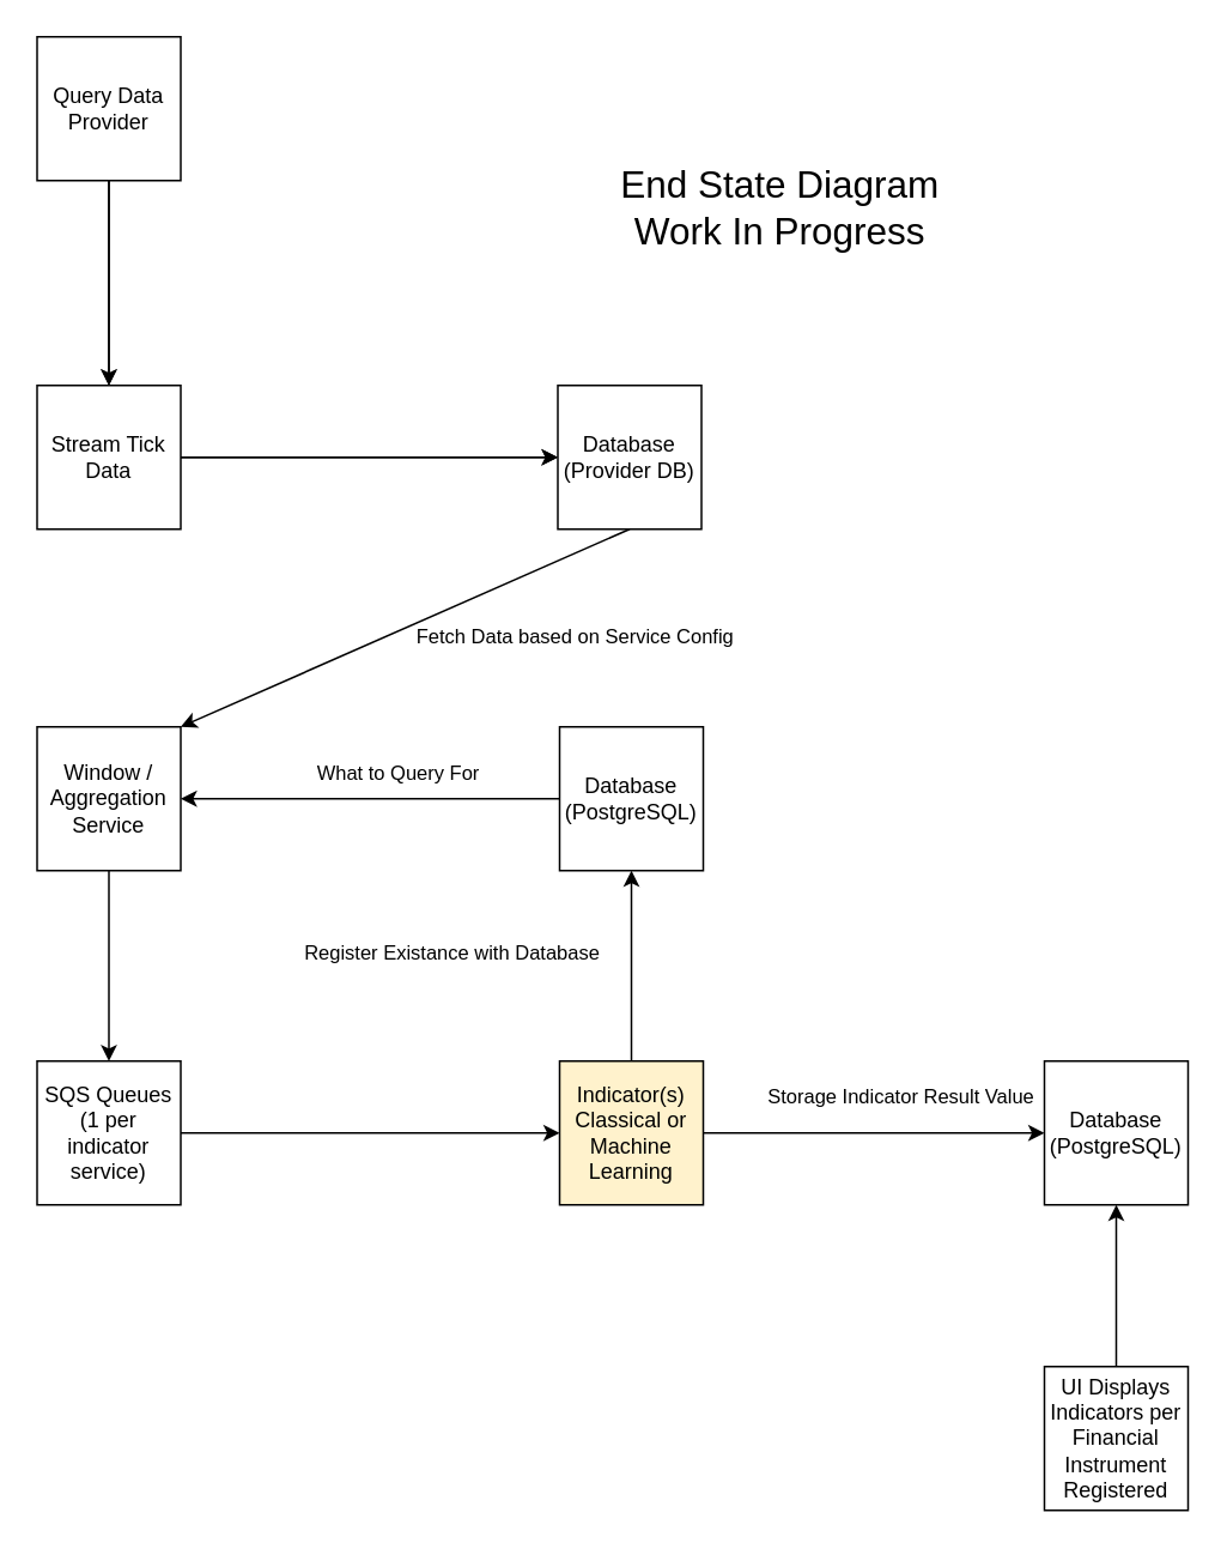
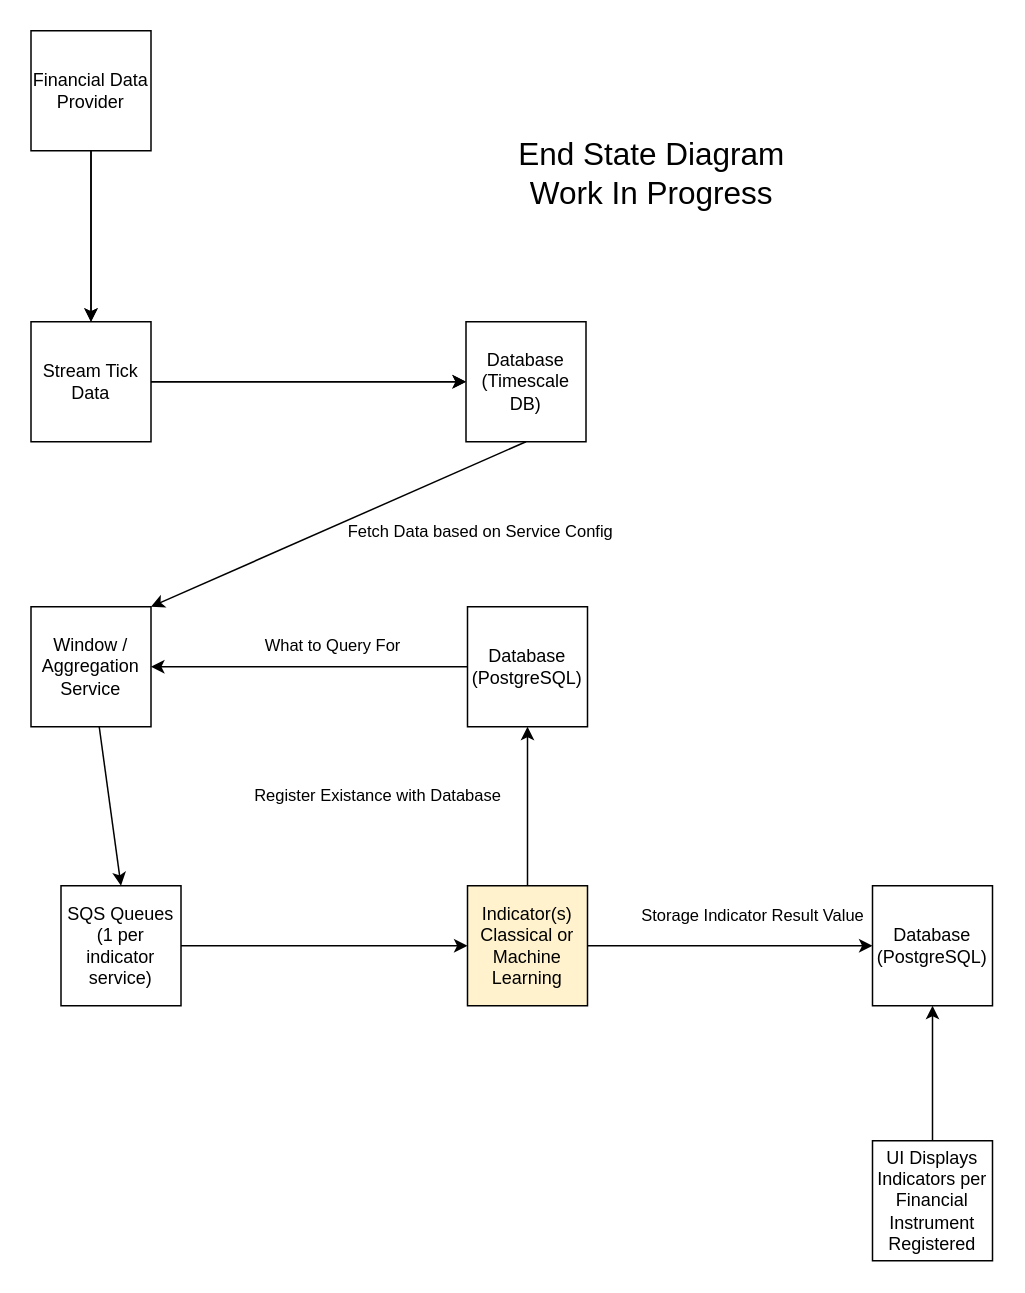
- <mxCell id="9" value="Query Data Provider" style="whiteSpace=wrap;html=1;aspect=fixed;" vertex="1" parent="1"><mxGeometry x="20" y="20" width="80" height="80" as="geometry" /></mxCell>
+ <mxCell id="9" value="Financial Data Provider" style="whiteSpace=wrap;html=1;aspect=fixed;" vertex="1" parent="1"><mxGeometry x="20" y="20" width="80" height="80" as="geometry" /></mxCell>
- <mxCell id="4" value="Database&lt;br&gt;(Provider DB)" style="whiteSpace=wrap;html=1;aspect=fixed;" vertex="1" parent="1"><mxGeometry x="310" y="214" width="80" height="80" as="geometry" /></mxCell>
+ <mxCell id="4" value="Database&lt;br&gt;(Timescale DB)" style="whiteSpace=wrap;html=1;aspect=fixed;" vertex="1" parent="1"><mxGeometry x="310" y="214" width="80" height="80" as="geometry" /></mxCell>
- <mxCell id="11" value="SQS Queues (1 per indicator service)" style="whiteSpace=wrap;html=1;aspect=fixed;" vertex="1" parent="1"><mxGeometry x="20" y="590" width="80" height="80" as="geometry" /></mxCell>
+ <mxCell id="11" value="SQS Queues (1 per indicator service)" style="whiteSpace=wrap;html=1;aspect=fixed;" vertex="1" parent="1"><mxGeometry x="40" y="590" width="80" height="80" as="geometry" /></mxCell>
